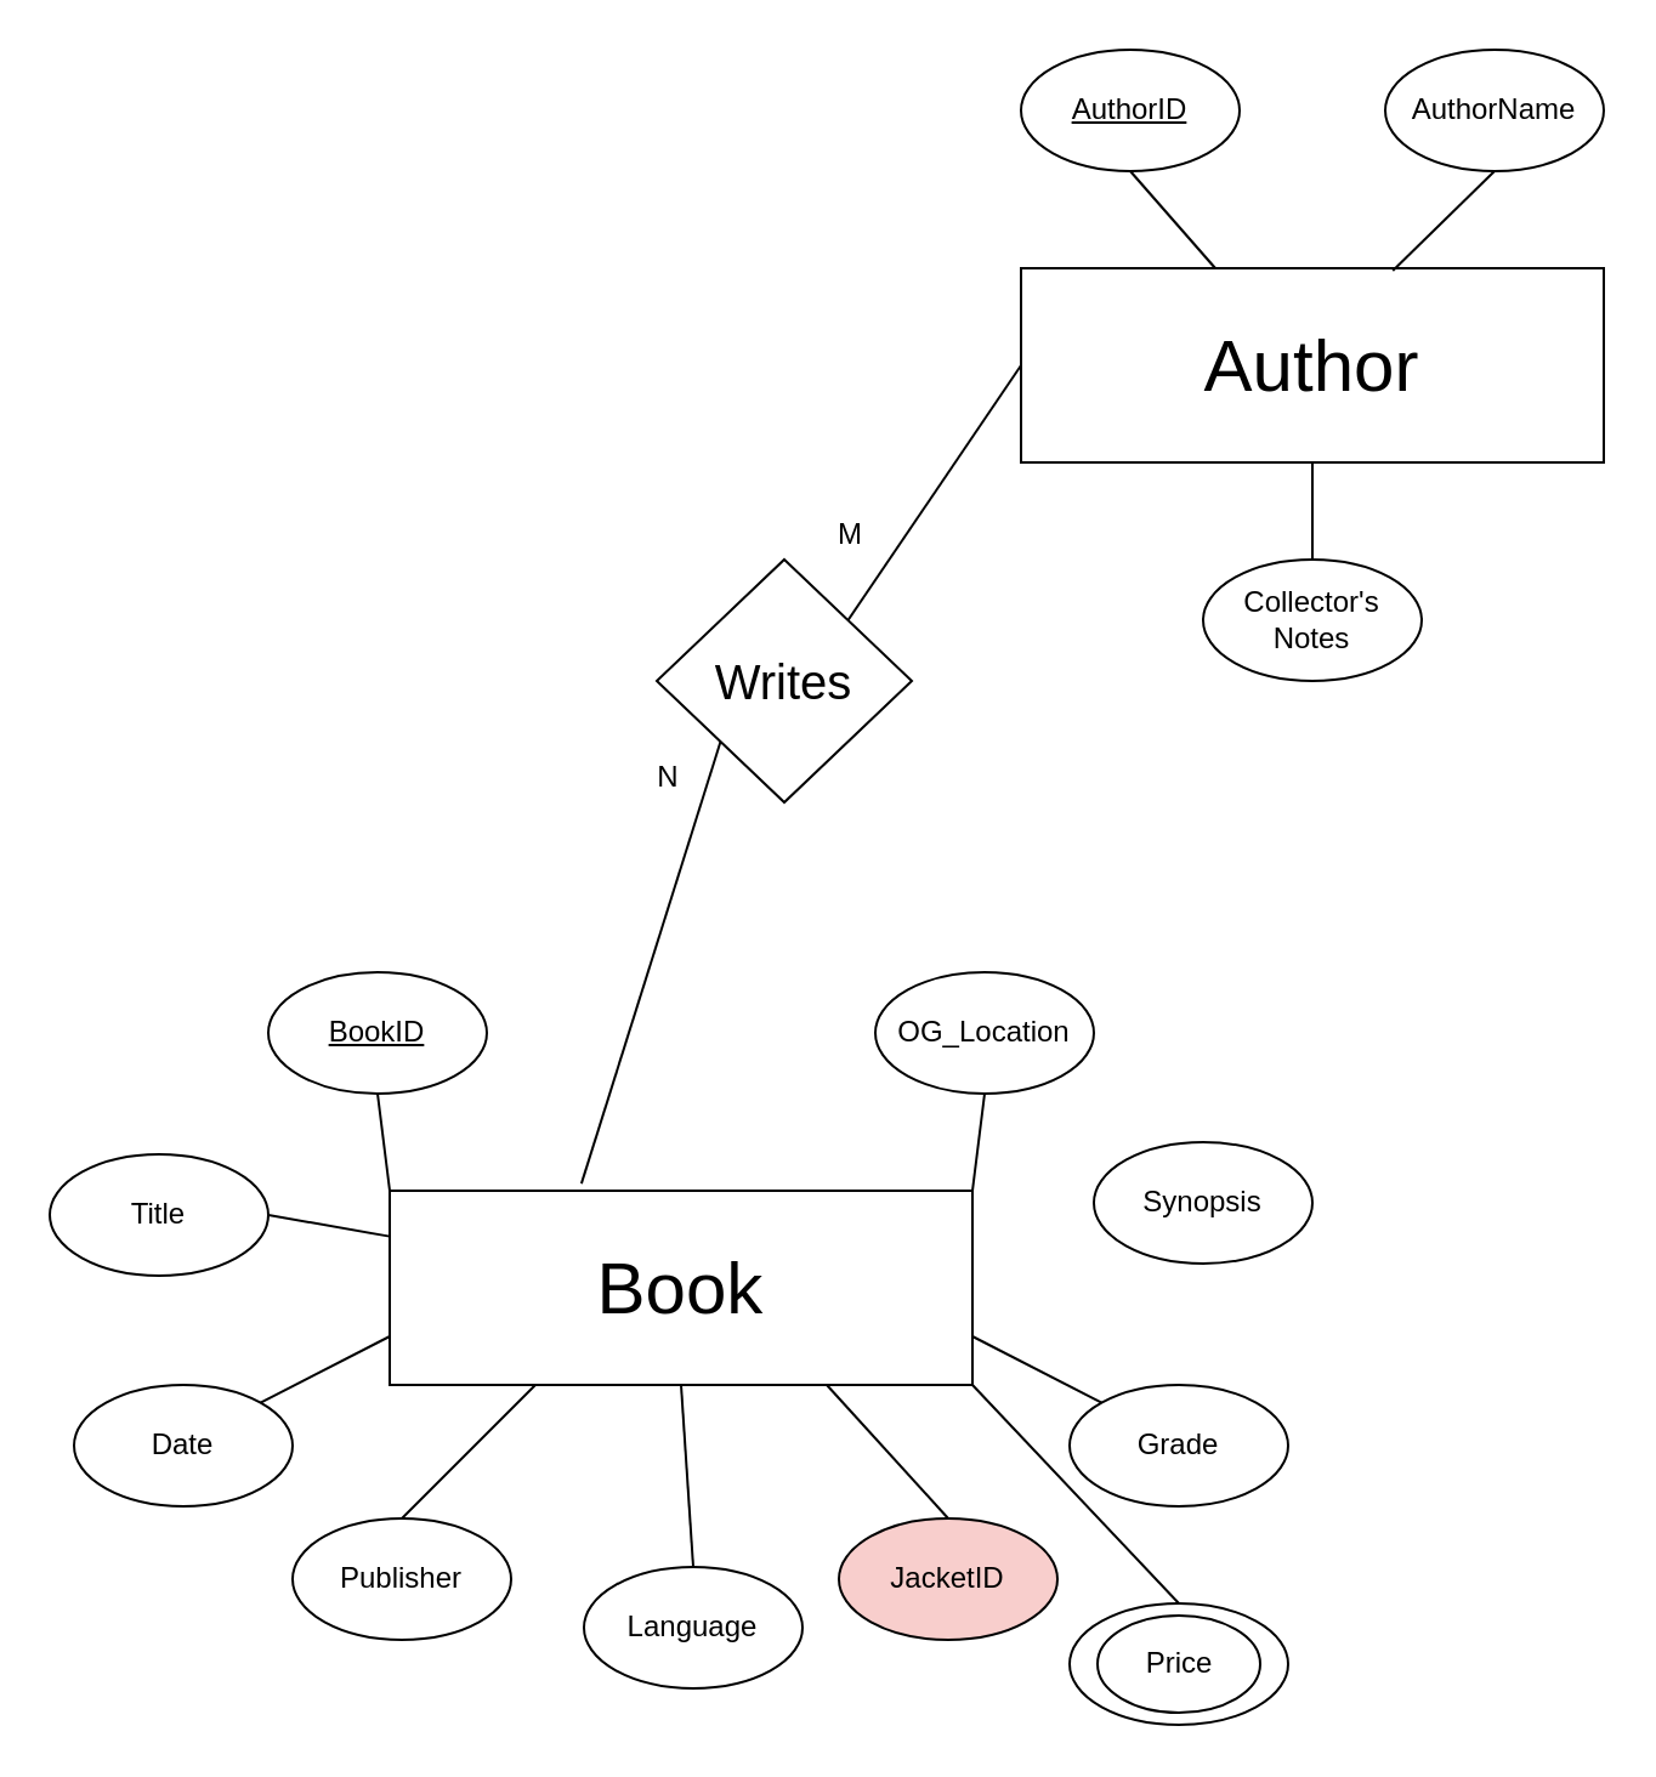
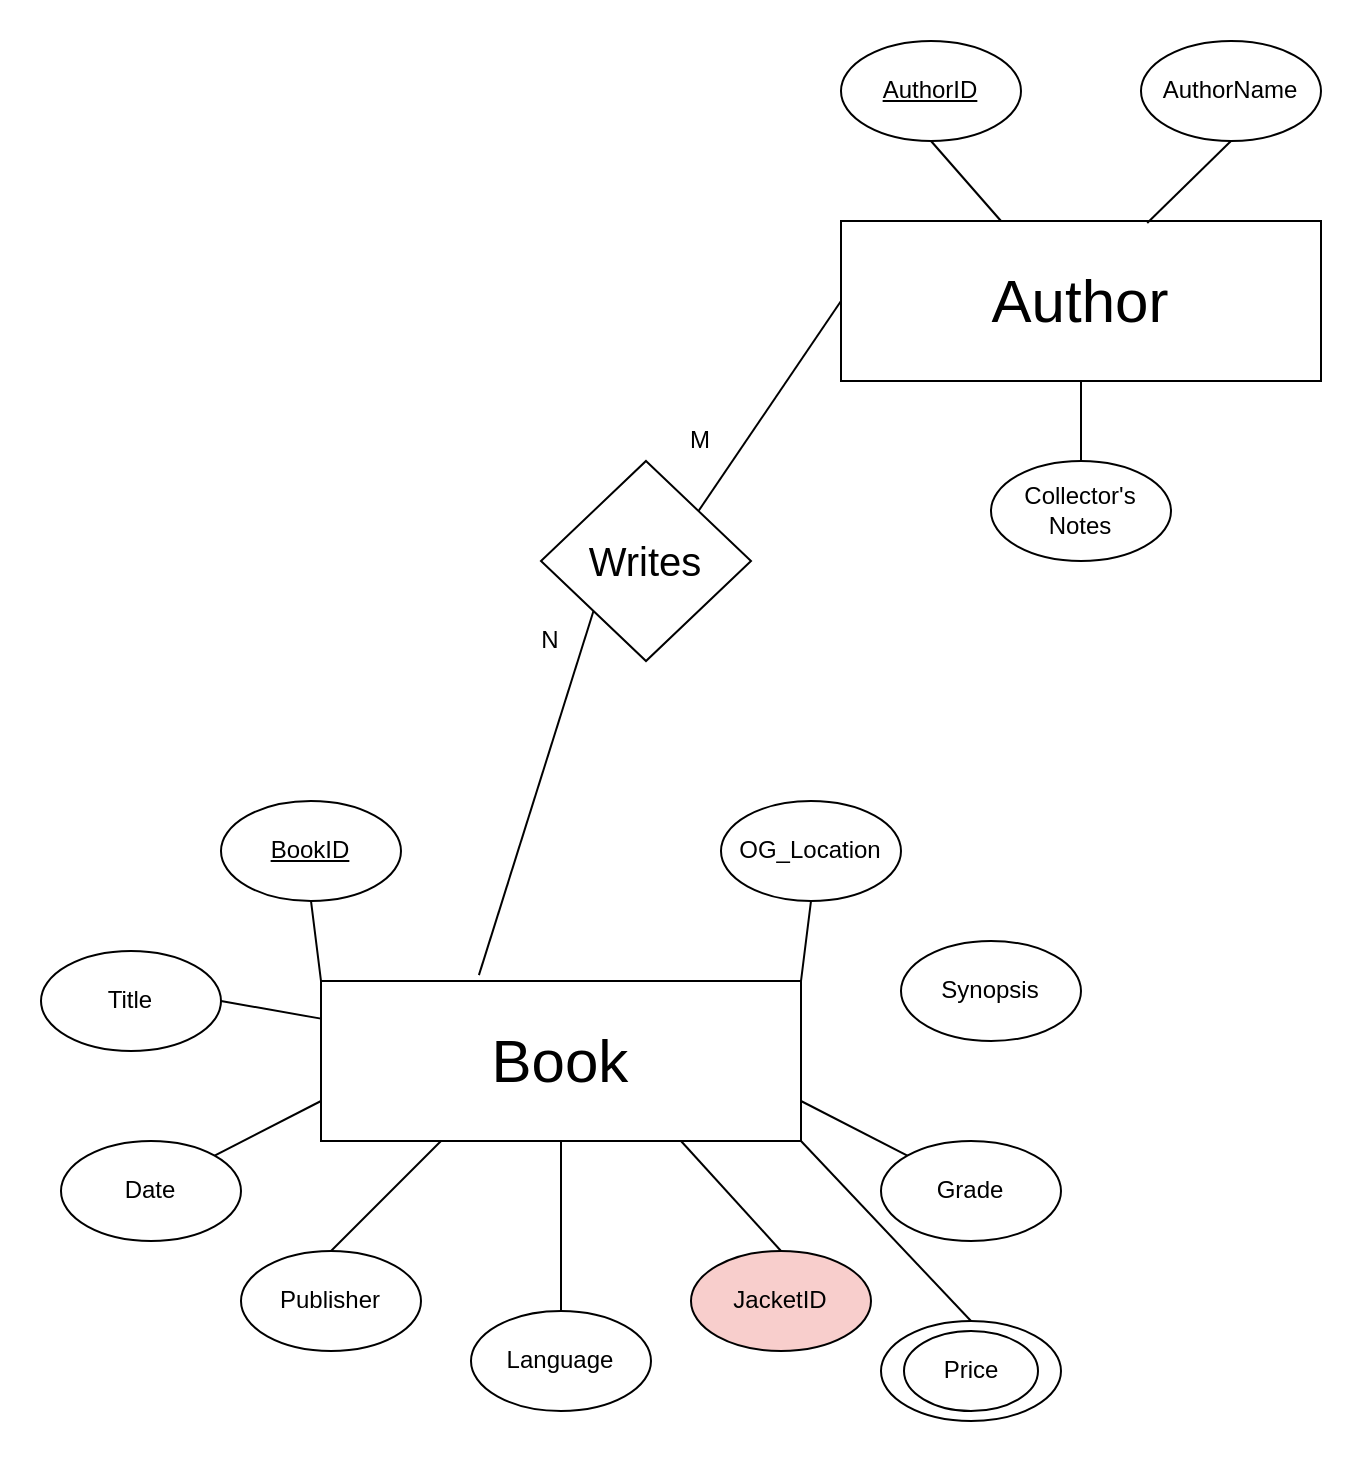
- <mxCell id="18" value="Language" style="ellipse;whiteSpace=wrap;html=1;" parent="1" vertex="1"><mxGeometry x="240" y="645" width="90" height="50" as="geometry" /></mxCell>
+ <mxCell id="18" value="Language" style="ellipse;whiteSpace=wrap;html=1;" parent="1" vertex="1"><mxGeometry x="235" y="655" width="90" height="50" as="geometry" /></mxCell>
